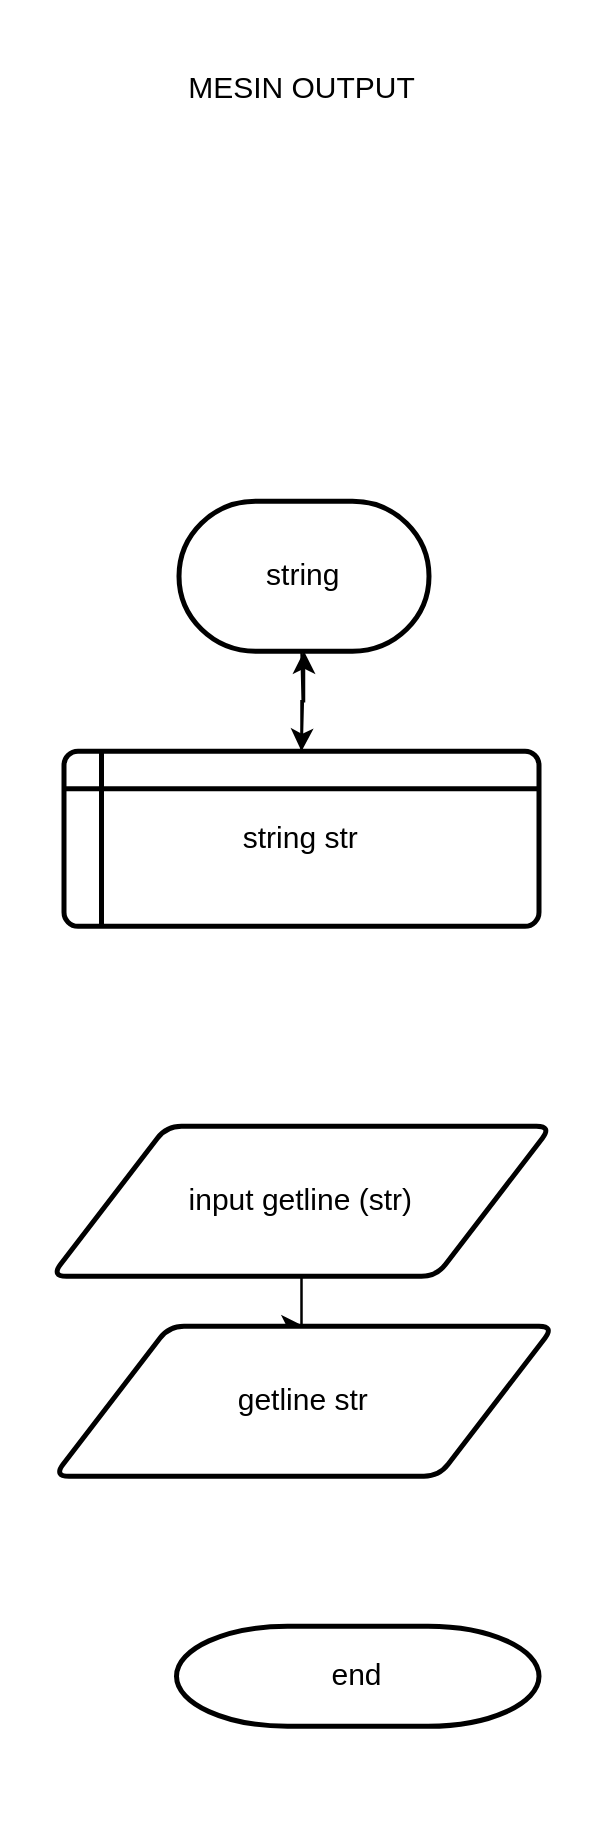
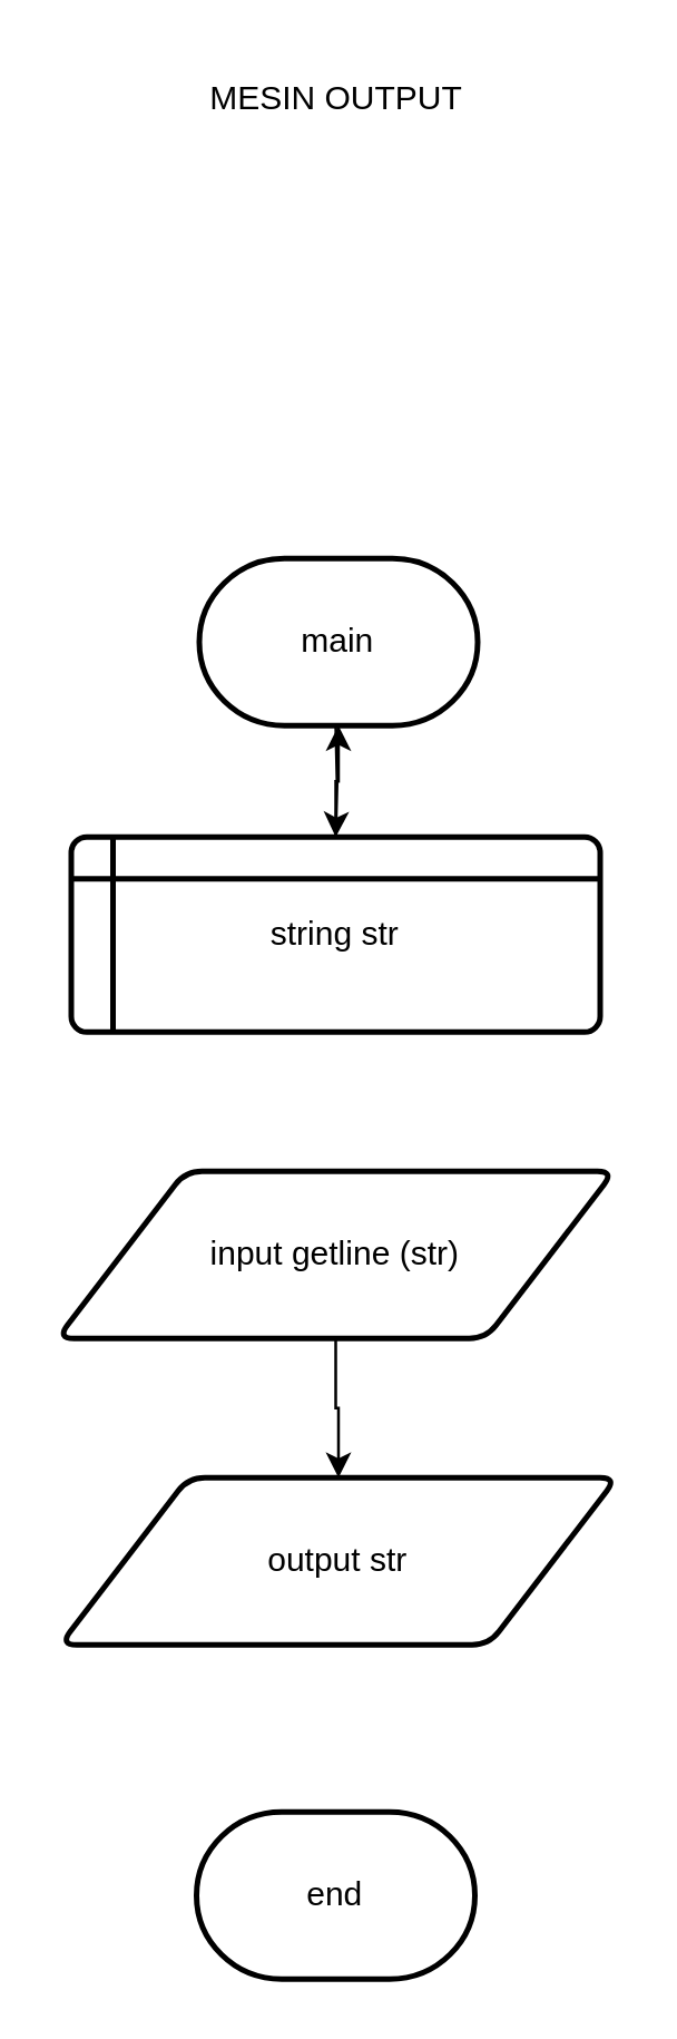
- <mxCell id="2" value="string" style="strokeWidth=2;html=1;shape=mxgraph.flowchart.terminator;whiteSpace=wrap;" parent="1" vertex="1"><mxGeometry x="71" y="200" width="100" height="60" as="geometry" /></mxCell>
+ <mxCell id="2" value="main" style="strokeWidth=2;html=1;shape=mxgraph.flowchart.terminator;whiteSpace=wrap;" parent="1" vertex="1"><mxGeometry x="71" y="200" width="100" height="60" as="geometry" /></mxCell>
- <mxCell id="7" value="input getline (str)" style="shape=parallelogram;html=1;strokeWidth=2;perimeter=parallelogramPerimeter;whiteSpace=wrap;rounded=1;arcSize=12;size=0.23;" parent="1" vertex="1"><mxGeometry x="20" y="450" width="200" height="60" as="geometry" /></mxCell>
+ <mxCell id="7" value="input getline (str)" style="shape=parallelogram;html=1;strokeWidth=2;perimeter=parallelogramPerimeter;whiteSpace=wrap;rounded=1;arcSize=12;size=0.23;" parent="1" vertex="1"><mxGeometry x="20" y="420" width="200" height="60" as="geometry" /></mxCell>
- <mxCell id="8" value="getline str" style="shape=parallelogram;html=1;strokeWidth=2;perimeter=parallelogramPerimeter;whiteSpace=wrap;rounded=1;arcSize=12;size=0.23;" parent="1" vertex="1"><mxGeometry x="21" y="530" width="200" height="60" as="geometry" /></mxCell>
+ <mxCell id="8" value="output str" style="shape=parallelogram;html=1;strokeWidth=2;perimeter=parallelogramPerimeter;whiteSpace=wrap;rounded=1;arcSize=12;size=0.23;" parent="1" vertex="1"><mxGeometry x="21" y="530" width="200" height="60" as="geometry" /></mxCell>
- <mxCell id="9" value="end" style="strokeWidth=2;html=1;shape=mxgraph.flowchart.terminator;whiteSpace=wrap;" parent="1" vertex="1"><mxGeometry x="70" y="650" width="145" height="40" as="geometry" /></mxCell>
+ <mxCell id="9" value="end" style="strokeWidth=2;html=1;shape=mxgraph.flowchart.terminator;whiteSpace=wrap;" parent="1" vertex="1"><mxGeometry x="70" y="650" width="100" height="60" as="geometry" /></mxCell>
